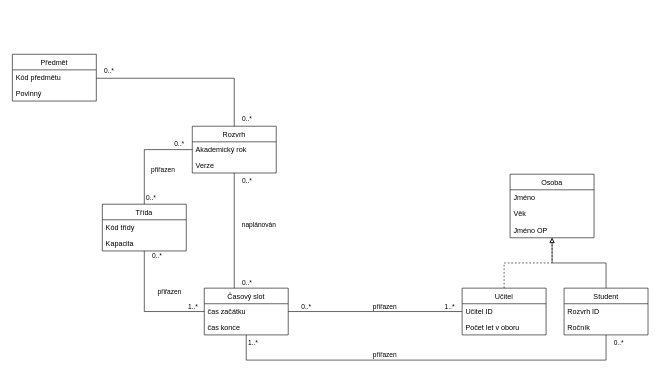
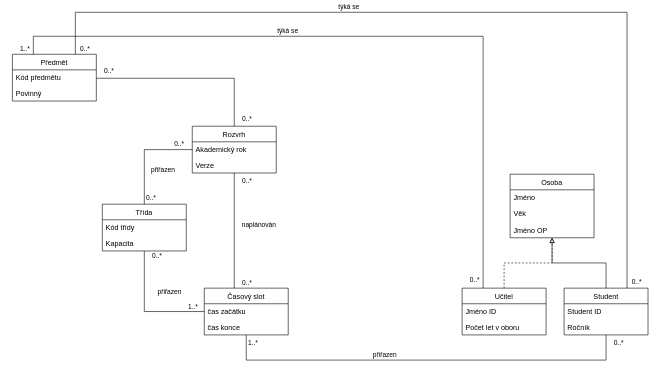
+ <mxCell id="20" style="edgeStyle=orthogonalEdgeStyle;rounded=0;orthogonalLoop=1;jettySize=auto;html=1;exitX=0.75;exitY=0;exitDx=0;exitDy=0;entryX=0.75;entryY=0;entryDx=0;entryDy=0;endArrow=none;endFill=0;" edge="1" parent="1" source="24" target="39"><mxGeometry relative="1" as="geometry"><Array as="points"><mxPoint x="1045" y="20" /><mxPoint x="125" y="20" /></Array></mxGeometry></mxCell>
+ <mxCell id="21" value="týká se" style="edgeLabel;html=1;align=center;verticalAlign=middle;resizable=0;points=[];" vertex="1" connectable="0" parent="20"><mxGeometry x="0.283" y="-1" relative="1" as="geometry"><mxPoint x="5" y="-9" as="offset" /></mxGeometry></mxCell>
+ <mxCell id="22" value="0..*" style="edgeLabel;html=1;align=center;verticalAlign=middle;resizable=0;points=[];" vertex="1" connectable="0" parent="20"><mxGeometry x="0.977" y="2" relative="1" as="geometry"><mxPoint x="13" y="7" as="offset" /></mxGeometry></mxCell>
+ <mxCell id="23" value="0..*" style="edgeLabel;html=1;align=center;verticalAlign=middle;resizable=0;points=[];" vertex="1" connectable="0" parent="20"><mxGeometry x="-0.983" y="-2" relative="1" as="geometry"><mxPoint x="13" as="offset" /></mxGeometry></mxCell>
+ <mxCell id="32" style="edgeStyle=orthogonalEdgeStyle;rounded=0;orthogonalLoop=1;jettySize=auto;html=1;exitX=0.25;exitY=0;exitDx=0;exitDy=0;entryX=0.25;entryY=0;entryDx=0;entryDy=0;endArrow=none;endFill=0;" edge="1" parent="1" source="36" target="39"><mxGeometry relative="1" as="geometry"><Array as="points"><mxPoint x="805" y="60" /><mxPoint x="55" y="60" /></Array></mxGeometry></mxCell>
+ <mxCell id="33" value="týká se" style="edgeLabel;html=1;align=center;verticalAlign=middle;resizable=0;points=[];" vertex="1" connectable="0" parent="32"><mxGeometry x="0.763" y="-3" relative="1" as="geometry"><mxPoint x="311" y="-7" as="offset" /></mxGeometry></mxCell>
+ <mxCell id="34" value="1..*" style="edgeLabel;html=1;align=center;verticalAlign=middle;resizable=0;points=[];" vertex="1" connectable="0" parent="32"><mxGeometry x="0.953" y="-2" relative="1" as="geometry"><mxPoint x="-13" y="18" as="offset" /></mxGeometry></mxCell>
+ <mxCell id="35" value="0..*" style="edgeLabel;html=1;align=center;verticalAlign=middle;resizable=0;points=[];" vertex="1" connectable="0" parent="32"><mxGeometry x="-0.977" y="3" relative="1" as="geometry"><mxPoint x="-12" as="offset" /></mxGeometry></mxCell>
- <mxCell id="28" style="edgeStyle=orthogonalEdgeStyle;rounded=0;orthogonalLoop=1;jettySize=auto;html=1;endArrow=none;endFill=0;" edge="1" parent="1" source="36" target="46"><mxGeometry relative="1" as="geometry" /></mxCell>
- <mxCell id="29" value="0..*" style="edgeLabel;html=1;align=center;verticalAlign=middle;resizable=0;points=[];" vertex="1" connectable="0" parent="28"><mxGeometry x="0.721" y="2" relative="1" as="geometry"><mxPoint x="-11" y="-11" as="offset" /></mxGeometry></mxCell>
- <mxCell id="30" value="1..*" style="edgeLabel;html=1;align=center;verticalAlign=middle;resizable=0;points=[];" vertex="1" connectable="0" parent="28"><mxGeometry x="-0.847" relative="1" as="geometry"><mxPoint y="-9" as="offset" /></mxGeometry></mxCell>
- <mxCell id="31" value="přiřazen" style="edgeLabel;html=1;align=center;verticalAlign=middle;resizable=0;points=[];" vertex="1" connectable="0" parent="28"><mxGeometry x="-0.14" relative="1" as="geometry"><mxPoint x="-5" y="-9" as="offset" /></mxGeometry></mxCell>
- <mxCell id="37" value="Učitel ID" style="text;strokeColor=none;fillColor=none;align=left;verticalAlign=top;spacingLeft=4;spacingRight=4;overflow=hidden;rotatable=0;points=[[0,0.5],[1,0.5]];portConstraint=eastwest;" parent="36" vertex="1"><mxGeometry y="26" width="140" height="26" as="geometry" /></mxCell>
+ <mxCell id="37" value="Jméno ID" style="text;strokeColor=none;fillColor=none;align=left;verticalAlign=top;spacingLeft=4;spacingRight=4;overflow=hidden;rotatable=0;points=[[0,0.5],[1,0.5]];portConstraint=eastwest;" parent="36" vertex="1"><mxGeometry y="26" width="140" height="26" as="geometry" /></mxCell>
- <mxCell id="25" value="Rozvrh ID" style="text;strokeColor=none;fillColor=none;align=left;verticalAlign=top;spacingLeft=4;spacingRight=4;overflow=hidden;rotatable=0;points=[[0,0.5],[1,0.5]];portConstraint=eastwest;" parent="24" vertex="1"><mxGeometry y="26" width="140" height="26" as="geometry" /></mxCell>
+ <mxCell id="25" value="Student ID" style="text;strokeColor=none;fillColor=none;align=left;verticalAlign=top;spacingLeft=4;spacingRight=4;overflow=hidden;rotatable=0;points=[[0,0.5],[1,0.5]];portConstraint=eastwest;" parent="24" vertex="1"><mxGeometry y="26" width="140" height="26" as="geometry" /></mxCell>
